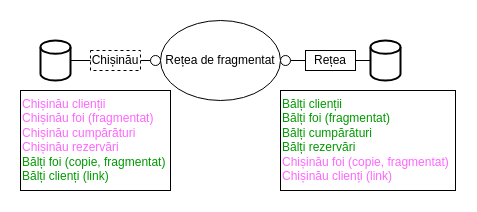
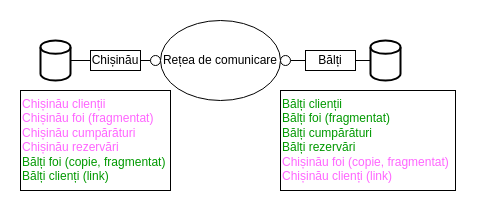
- <mxCell id="5" value="Chișinău" style="rounded=0;whiteSpace=wrap;html=1;dashed=1;" parent="1" vertex="1"><mxGeometry x="90" y="50" width="50" height="20" as="geometry" /></mxCell>
+ <mxCell id="5" value="Chișinău" style="rounded=0;whiteSpace=wrap;html=1;" parent="1" vertex="1"><mxGeometry x="90" y="50" width="50" height="20" as="geometry" /></mxCell>
- <mxCell id="2" value="Rețea de fragmentat" style="ellipse;whiteSpace=wrap;html=1;" parent="1" vertex="1"><mxGeometry x="160" y="20" width="120" height="80" as="geometry" /></mxCell>
+ <mxCell id="2" value="Rețea de comunicare" style="ellipse;whiteSpace=wrap;html=1;" parent="1" vertex="1"><mxGeometry x="160" y="20" width="120" height="80" as="geometry" /></mxCell>
- <mxCell id="12" value="Rețea" style="rounded=0;whiteSpace=wrap;html=1;" parent="1" vertex="1"><mxGeometry x="305" y="50" width="50" height="20" as="geometry" /></mxCell>
+ <mxCell id="12" value="Bălți" style="rounded=0;whiteSpace=wrap;html=1;" parent="1" vertex="1"><mxGeometry x="305" y="50" width="50" height="20" as="geometry" /></mxCell>
